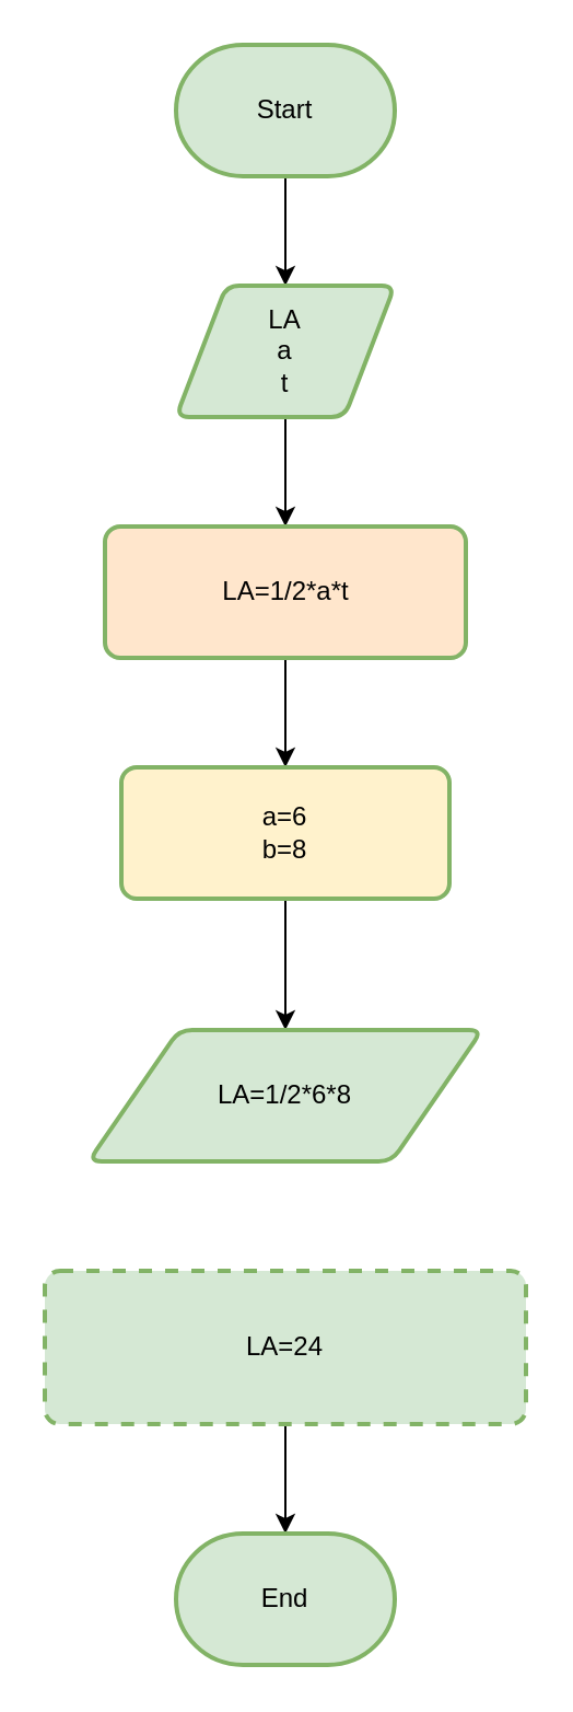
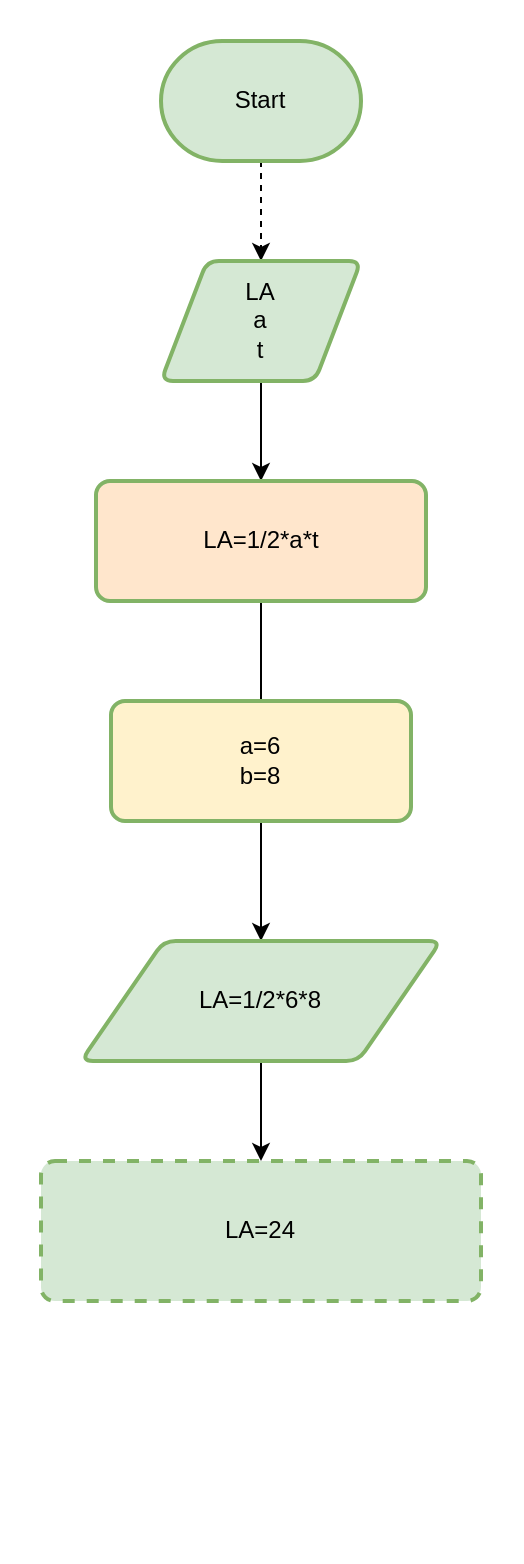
- <mxCell id="2" value="" style="edgeStyle=orthogonalEdgeStyle;rounded=0;orthogonalLoop=1;jettySize=auto;html=1;" edge="1" parent="1" source="3" target="5"><mxGeometry relative="1" as="geometry" /></mxCell>
+ <mxCell id="2" value="" style="edgeStyle=orthogonalEdgeStyle;rounded=0;orthogonalLoop=1;jettySize=auto;html=1;dashed=1;" edge="1" parent="1" source="3" target="5"><mxGeometry relative="1" as="geometry" /></mxCell>
- <mxCell id="6" value="" style="edgeStyle=orthogonalEdgeStyle;rounded=0;orthogonalLoop=1;jettySize=auto;html=1;" edge="1" parent="1" source="7" target="9"><mxGeometry relative="1" as="geometry" /></mxCell>
+ <mxCell id="6" value="" style="edgeStyle=orthogonalEdgeStyle;rounded=0;orthogonalLoop=1;jettySize=auto;html=1;endArrow=none;" edge="1" parent="1" source="7" target="9"><mxGeometry relative="1" as="geometry" /></mxCell>
+ <mxCell id="10" value="" style="edgeStyle=orthogonalEdgeStyle;rounded=0;orthogonalLoop=1;jettySize=auto;html=1;" edge="1" parent="1" source="11" target="13"><mxGeometry relative="1" as="geometry" /></mxCell>
- <mxCell id="12" value="" style="edgeStyle=orthogonalEdgeStyle;rounded=0;orthogonalLoop=1;jettySize=auto;html=1;" edge="1" parent="1" source="13" target="14"><mxGeometry relative="1" as="geometry" /></mxCell>
- <mxCell id="14" value="End" style="strokeWidth=2;html=1;shape=mxgraph.flowchart.terminator;whiteSpace=wrap;fillColor=#d5e8d4;strokeColor=#82b366;" vertex="1" parent="1"><mxGeometry x="80" y="700" width="100" height="60" as="geometry" /></mxCell>
